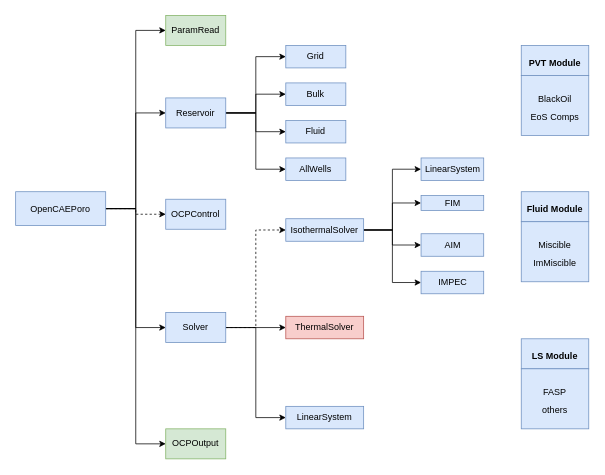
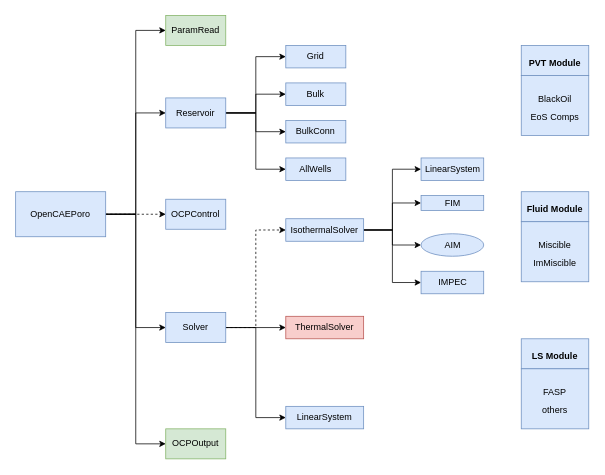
- <mxCell id="18" value="Fluid" style="rounded=0;whiteSpace=wrap;html=1;fillColor=#dae8fc;strokeColor=#6c8ebf;" parent="1" vertex="1"><mxGeometry x="380.25" y="160" width="80" height="30" as="geometry" /></mxCell>
+ <mxCell id="18" value="BulkConn" style="rounded=0;whiteSpace=wrap;html=1;fillColor=#dae8fc;strokeColor=#6c8ebf;" parent="1" vertex="1"><mxGeometry x="380.25" y="160" width="80" height="30" as="geometry" /></mxCell>
- <mxCell id="7" value="OpenCAEPoro" style="rounded=0;whiteSpace=wrap;html=1;fillColor=#dae8fc;strokeColor=#6c8ebf;" parent="1" vertex="1"><mxGeometry x="20.25" y="255" width="120" height="45" as="geometry" /></mxCell>
+ <mxCell id="7" value="OpenCAEPoro" style="rounded=0;whiteSpace=wrap;html=1;fillColor=#dae8fc;strokeColor=#6c8ebf;" parent="1" vertex="1"><mxGeometry x="20.25" y="255" width="120" height="60" as="geometry" /></mxCell>
- <mxCell id="33" value="AIM" style="rounded=0;whiteSpace=wrap;html=1;fillColor=#dae8fc;strokeColor=#6c8ebf;" parent="1" vertex="1"><mxGeometry x="560.5" y="311" width="83.5" height="30" as="geometry" /></mxCell>
+ <mxCell id="33" value="AIM" style="ellipse;whiteSpace=wrap;html=1;fillColor=#dae8fc;strokeColor=#6c8ebf;" parent="1" vertex="1"><mxGeometry x="560.5" y="311" width="83.5" height="30" as="geometry" /></mxCell>
